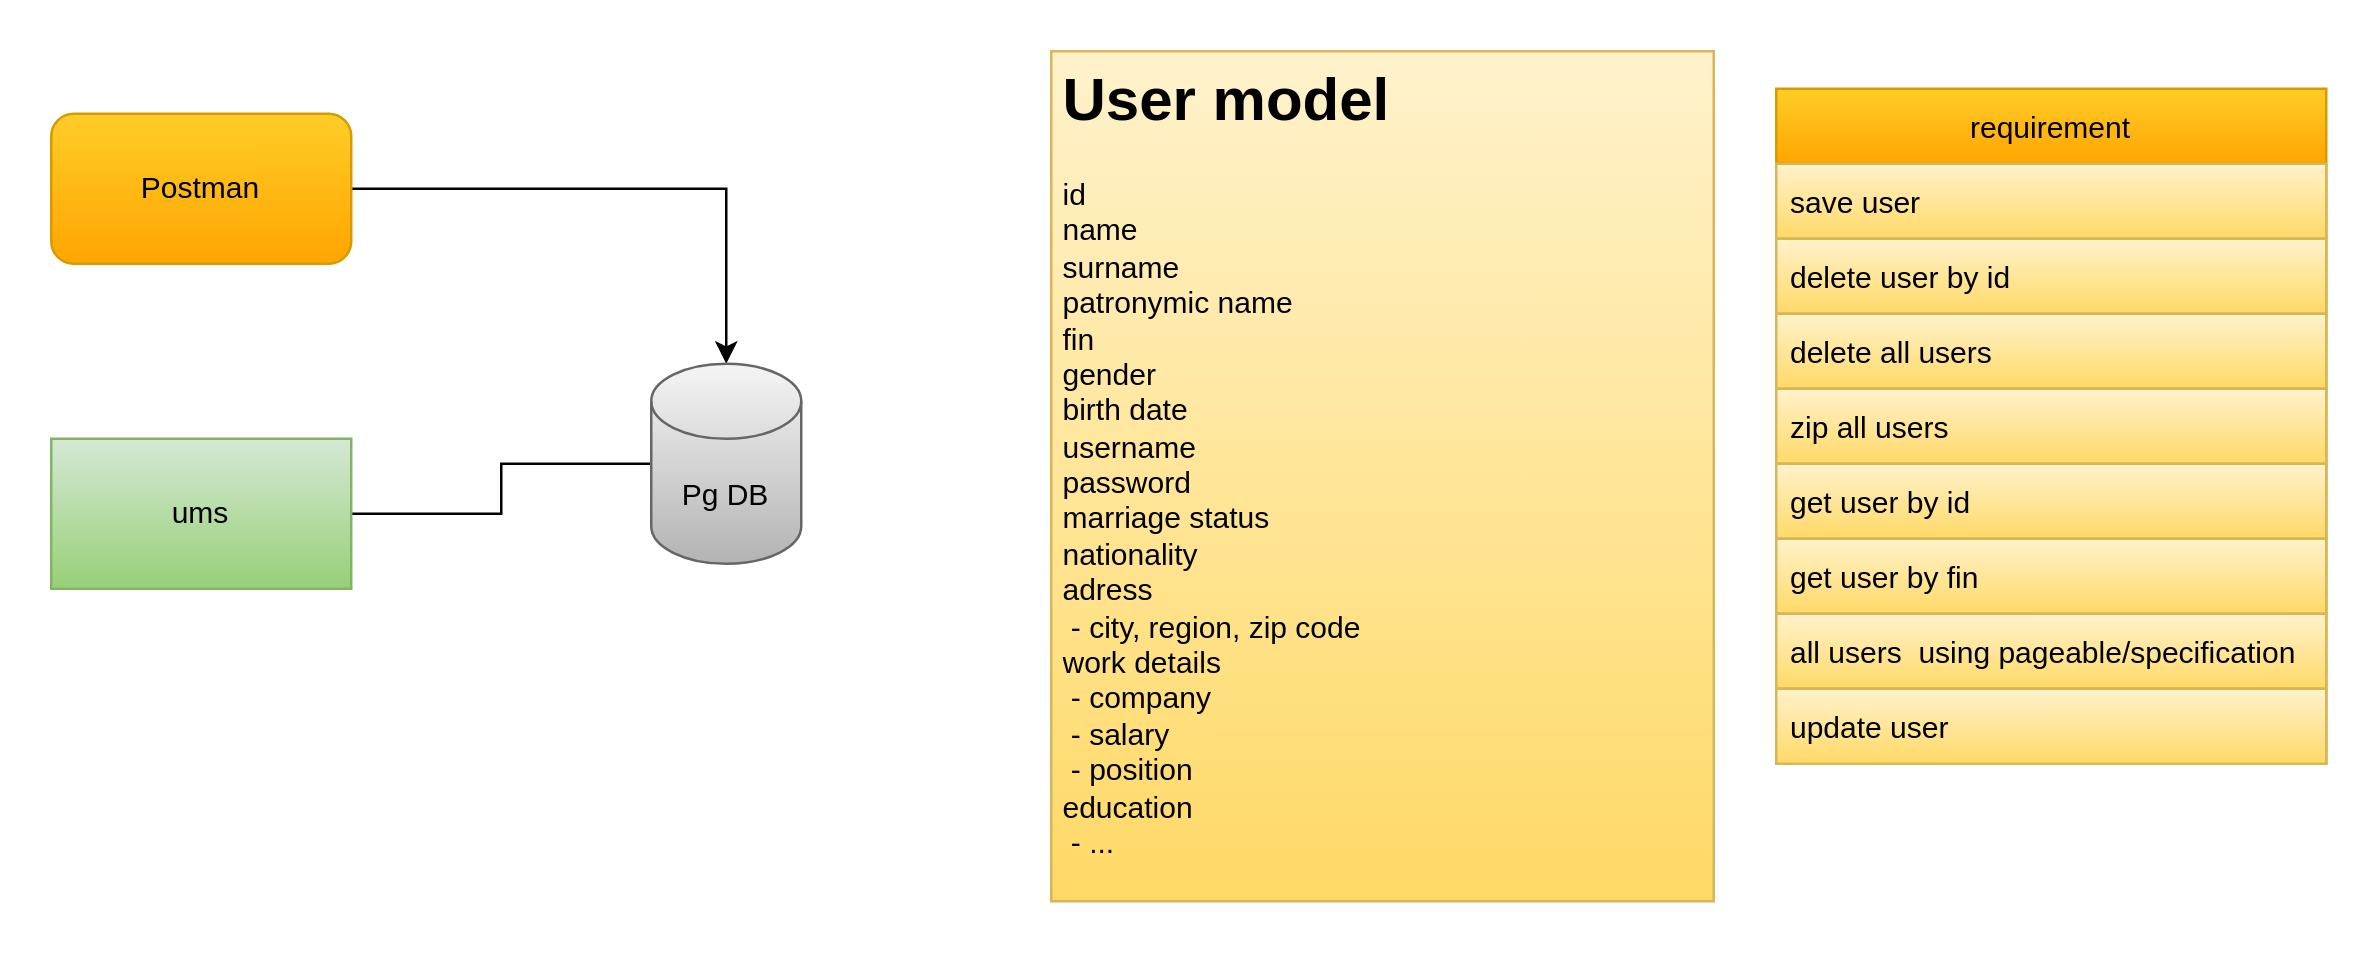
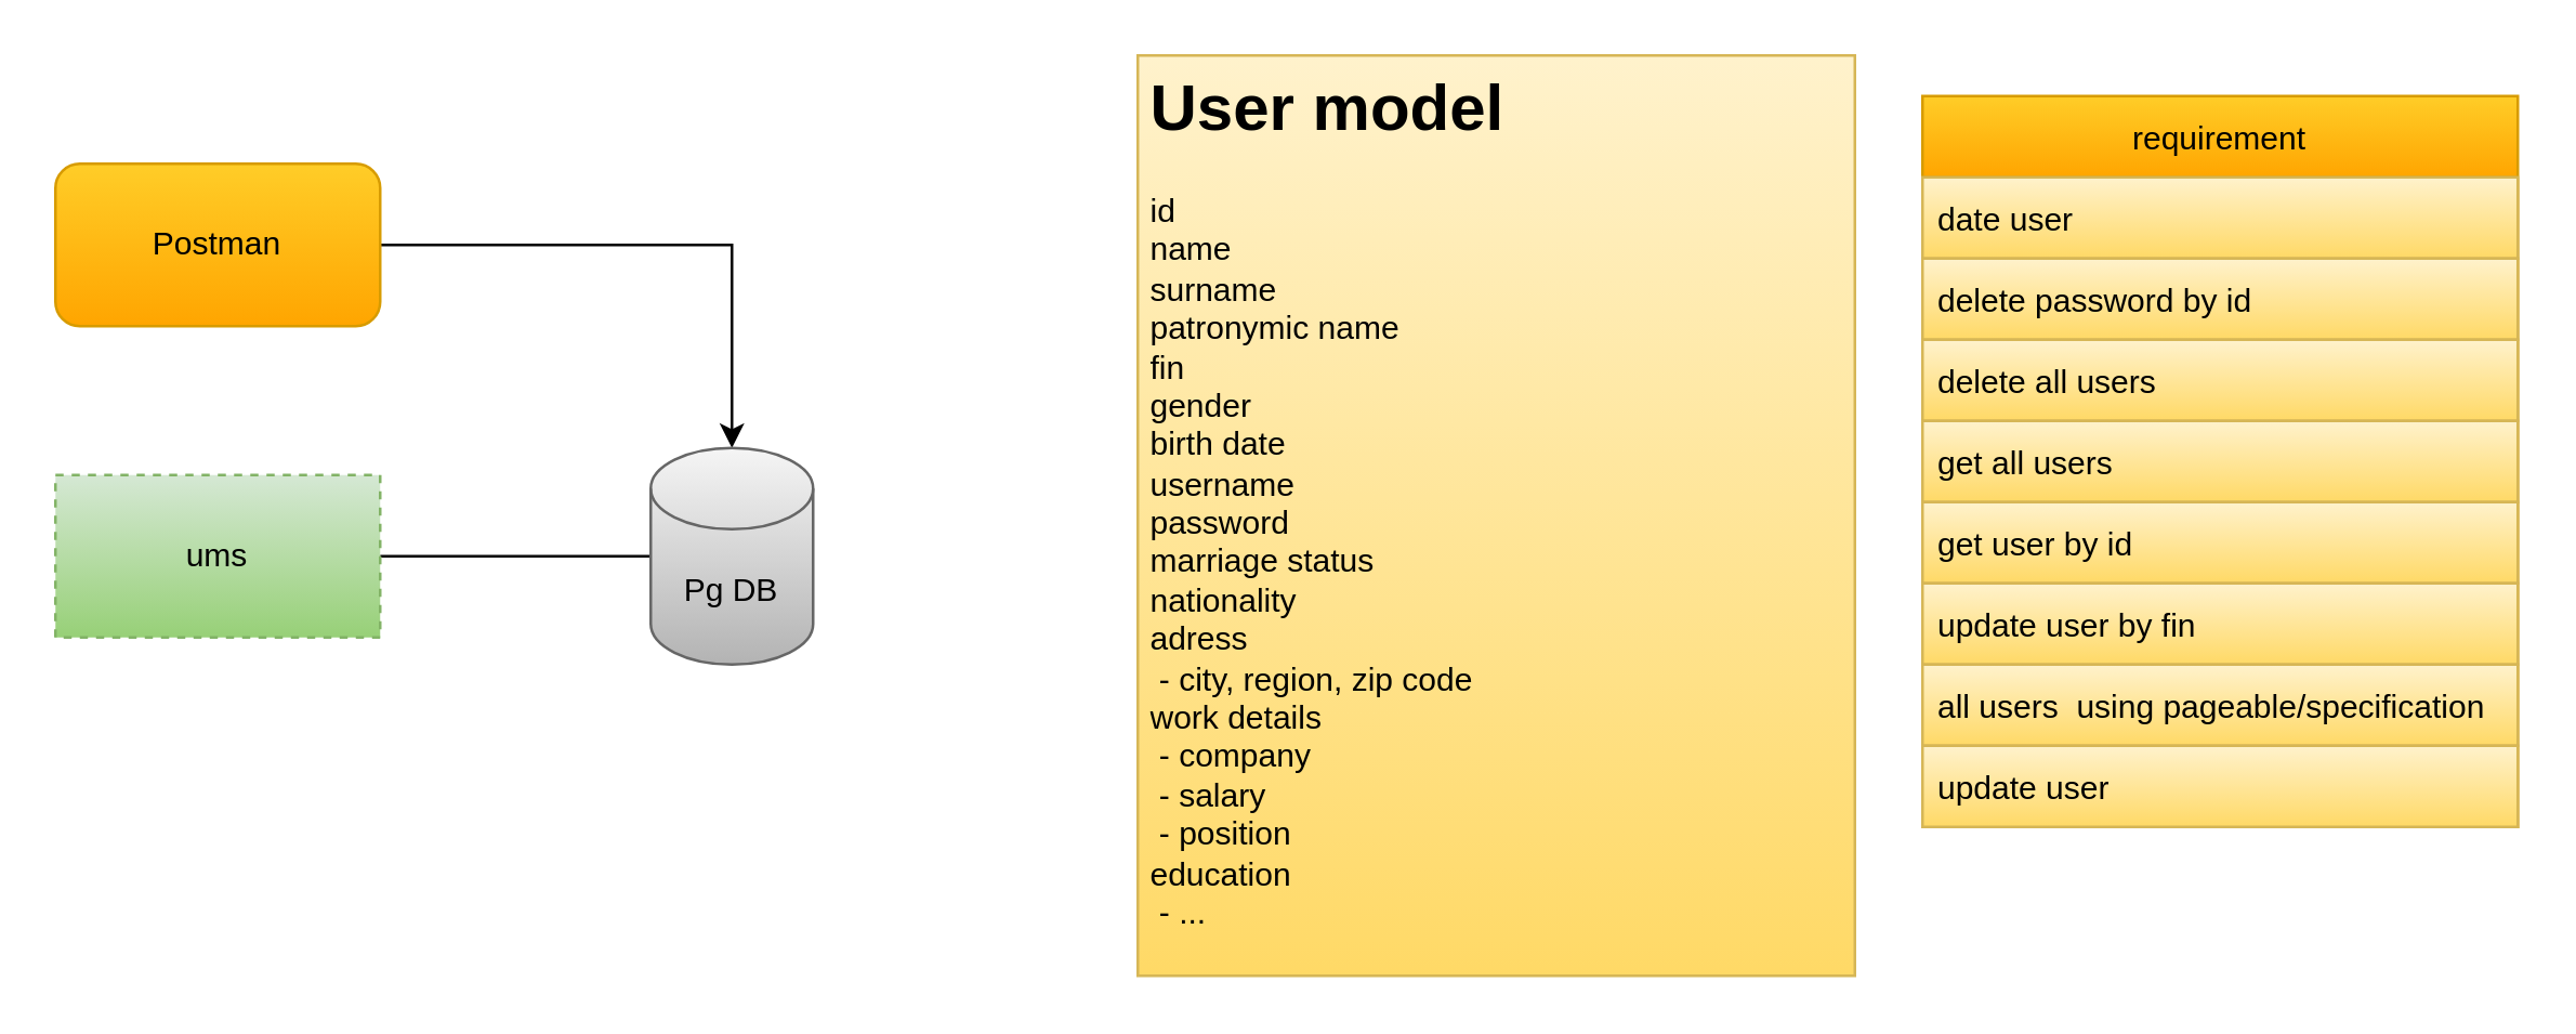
- <mxCell id="3" value="Postman" style="rounded=1;whiteSpace=wrap;html=1;fillColor=#ffcd28;gradientColor=#ffa500;strokeColor=#d79b00;" vertex="1" parent="1"><mxGeometry x="20" y="45" width="120" height="60" as="geometry" /></mxCell>
+ <mxCell id="3" value="Postman" style="rounded=1;whiteSpace=wrap;html=1;fillColor=#ffcd28;gradientColor=#ffa500;strokeColor=#d79b00;" vertex="1" parent="1"><mxGeometry x="20" y="60" width="120" height="60" as="geometry" /></mxCell>
- <mxCell id="8" value="save user" style="text;strokeColor=#d6b656;fillColor=#fff2cc;align=left;verticalAlign=middle;spacingLeft=4;spacingRight=4;overflow=hidden;points=[[0,0.5],[1,0.5]];portConstraint=eastwest;rotatable=0;gradientColor=#ffd966;" vertex="1" parent="7"><mxGeometry y="30" width="220" height="30" as="geometry" /></mxCell>
+ <mxCell id="8" value="date user" style="text;strokeColor=#d6b656;fillColor=#fff2cc;align=left;verticalAlign=middle;spacingLeft=4;spacingRight=4;overflow=hidden;points=[[0,0.5],[1,0.5]];portConstraint=eastwest;rotatable=0;gradientColor=#ffd966;" vertex="1" parent="7"><mxGeometry y="30" width="220" height="30" as="geometry" /></mxCell>
- <mxCell id="9" value="delete user by id" style="text;strokeColor=#d6b656;fillColor=#fff2cc;align=left;verticalAlign=middle;spacingLeft=4;spacingRight=4;overflow=hidden;points=[[0,0.5],[1,0.5]];portConstraint=eastwest;rotatable=0;gradientColor=#ffd966;" vertex="1" parent="7"><mxGeometry y="60" width="220" height="30" as="geometry" /></mxCell>
+ <mxCell id="9" value="delete password by id" style="text;strokeColor=#d6b656;fillColor=#fff2cc;align=left;verticalAlign=middle;spacingLeft=4;spacingRight=4;overflow=hidden;points=[[0,0.5],[1,0.5]];portConstraint=eastwest;rotatable=0;gradientColor=#ffd966;" vertex="1" parent="7"><mxGeometry y="60" width="220" height="30" as="geometry" /></mxCell>
- <mxCell id="11" value="zip all users" style="text;strokeColor=#d6b656;fillColor=#fff2cc;align=left;verticalAlign=middle;spacingLeft=4;spacingRight=4;overflow=hidden;points=[[0,0.5],[1,0.5]];portConstraint=eastwest;rotatable=0;gradientColor=#ffd966;" vertex="1" parent="7"><mxGeometry y="120" width="220" height="30" as="geometry" /></mxCell>
+ <mxCell id="11" value="get all users" style="text;strokeColor=#d6b656;fillColor=#fff2cc;align=left;verticalAlign=middle;spacingLeft=4;spacingRight=4;overflow=hidden;points=[[0,0.5],[1,0.5]];portConstraint=eastwest;rotatable=0;gradientColor=#ffd966;" vertex="1" parent="7"><mxGeometry y="120" width="220" height="30" as="geometry" /></mxCell>
- <mxCell id="6" value="Pg DB" style="shape=cylinder3;whiteSpace=wrap;html=1;boundedLbl=1;backgroundOutline=1;size=15;fillColor=#f5f5f5;gradientColor=#b3b3b3;strokeColor=#666666;" vertex="1" parent="1"><mxGeometry x="260" y="145" width="60" height="80" as="geometry" /></mxCell>
+ <mxCell id="6" value="Pg DB" style="shape=cylinder3;whiteSpace=wrap;html=1;boundedLbl=1;backgroundOutline=1;size=15;fillColor=#f5f5f5;gradientColor=#b3b3b3;strokeColor=#666666;" vertex="1" parent="1"><mxGeometry x="240" y="165" width="60" height="80" as="geometry" /></mxCell>
- <mxCell id="5" value="ums" style="rounded=0;whiteSpace=wrap;html=1;fillColor=#d5e8d4;gradientColor=#97d077;strokeColor=#82b366;" vertex="1" parent="1"><mxGeometry x="20" y="175" width="120" height="60" as="geometry" /></mxCell>
+ <mxCell id="5" value="ums" style="rounded=0;whiteSpace=wrap;html=1;fillColor=#d5e8d4;gradientColor=#97d077;strokeColor=#82b366;dashed=1;" vertex="1" parent="1"><mxGeometry x="20" y="175" width="120" height="60" as="geometry" /></mxCell>
- <mxCell id="13" value="get user by fin" style="text;strokeColor=#d6b656;fillColor=#fff2cc;align=left;verticalAlign=middle;spacingLeft=4;spacingRight=4;overflow=hidden;points=[[0,0.5],[1,0.5]];portConstraint=eastwest;rotatable=0;gradientColor=#ffd966;" vertex="1" parent="7"><mxGeometry y="180" width="220" height="30" as="geometry" /></mxCell>
+ <mxCell id="13" value="update user by fin" style="text;strokeColor=#d6b656;fillColor=#fff2cc;align=left;verticalAlign=middle;spacingLeft=4;spacingRight=4;overflow=hidden;points=[[0,0.5],[1,0.5]];portConstraint=eastwest;rotatable=0;gradientColor=#ffd966;" vertex="1" parent="7"><mxGeometry y="180" width="220" height="30" as="geometry" /></mxCell>
